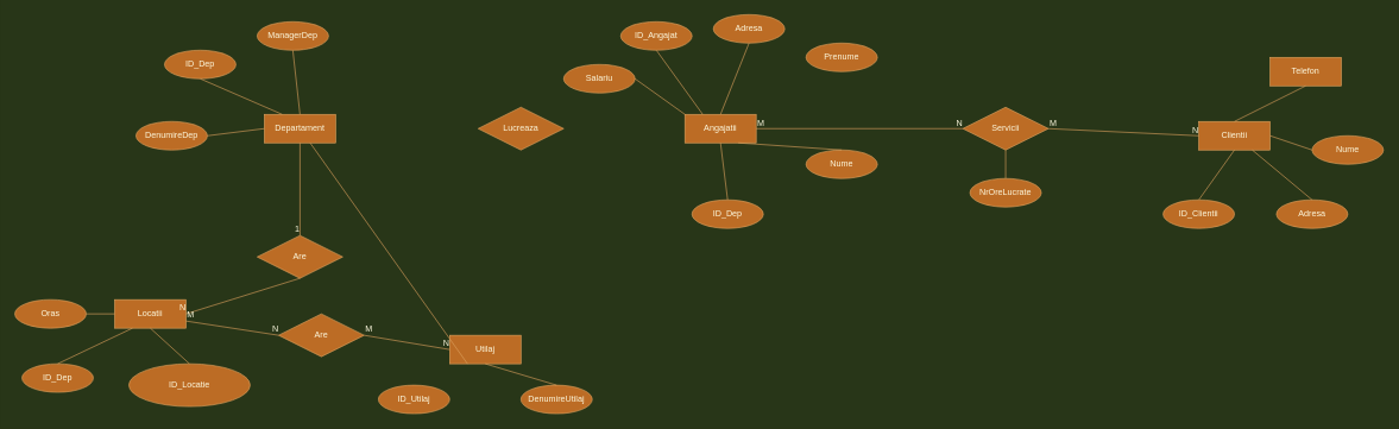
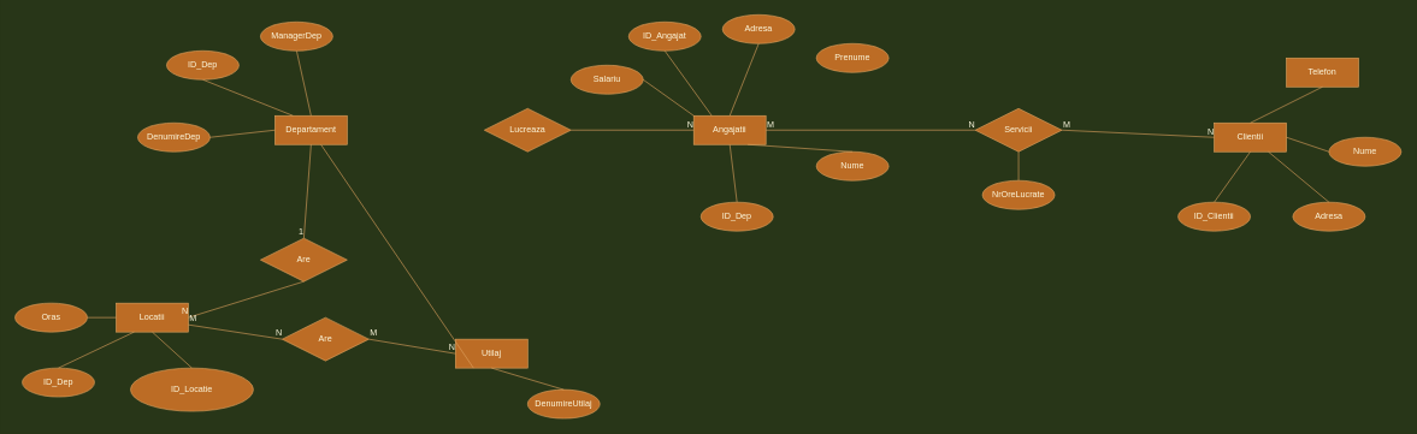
- <mxCell id="2" value="Departament" style="whiteSpace=wrap;html=1;align=center;fillColor=#BC6C25;strokeColor=#DDA15E;fontColor=#FEFAE0;" parent="1" vertex="1"><mxGeometry x="370" y="160" width="100" height="40" as="geometry" /></mxCell>
+ <mxCell id="2" value="Departament" style="whiteSpace=wrap;html=1;align=center;fillColor=#BC6C25;strokeColor=#DDA15E;fontColor=#FEFAE0;" parent="1" vertex="1"><mxGeometry x="380" y="160" width="100" height="40" as="geometry" /></mxCell>
+ <mxCell id="29" value="" style="endArrow=none;html=1;rounded=0;sketch=0;fontColor=#FEFAE0;strokeColor=#DDA15E;fillColor=#BC6C25;curved=0;exitX=1;exitY=0.5;exitDx=0;exitDy=0;entryX=0;entryY=0.5;entryDx=0;entryDy=0;" parent="1" source="6" target="7" edge="1"><mxGeometry relative="1" as="geometry"><mxPoint x="580" y="340" as="sourcePoint" /><mxPoint x="740" y="340" as="targetPoint" /></mxGeometry></mxCell>
+ <mxCell id="30" value="N" style="resizable=0;html=1;align=right;verticalAlign=bottom;rounded=0;sketch=0;fontColor=#FEFAE0;strokeColor=#DDA15E;fillColor=#BC6C25;" parent="29" connectable="0" vertex="1"><mxGeometry x="1" relative="1" as="geometry" /></mxCell>
- <mxCell id="51" value="ID_Utilaj" style="ellipse;whiteSpace=wrap;html=1;align=center;rounded=0;sketch=0;fontColor=#FEFAE0;strokeColor=#DDA15E;fillColor=#BC6C25;" parent="1" vertex="1"><mxGeometry x="530" y="540" width="100" height="40" as="geometry" /></mxCell>
